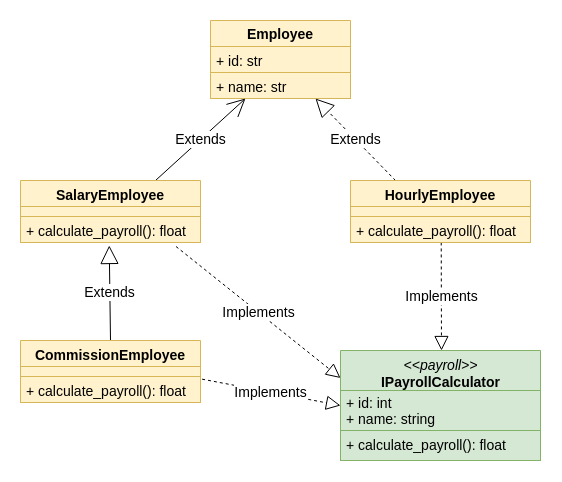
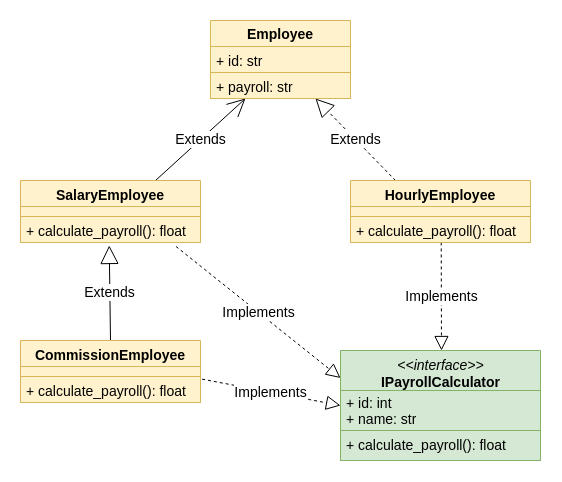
- <mxCell id="4" value="+ name: str" style="text;strokeColor=#d6b656;fillColor=#fff2cc;align=left;verticalAlign=top;spacingLeft=4;spacingRight=4;overflow=hidden;rotatable=0;points=[[0,0.5],[1,0.5]];portConstraint=eastwest;fontSize=14;" parent="2" vertex="1"><mxGeometry y="52" width="140" height="26" as="geometry" /></mxCell>
+ <mxCell id="4" value="+ payroll: str" style="text;strokeColor=#d6b656;fillColor=#fff2cc;align=left;verticalAlign=top;spacingLeft=4;spacingRight=4;overflow=hidden;rotatable=0;points=[[0,0.5],[1,0.5]];portConstraint=eastwest;fontSize=14;" parent="2" vertex="1"><mxGeometry y="52" width="140" height="26" as="geometry" /></mxCell>
- <mxCell id="20" value="&lt;i style=&quot;font-size: 14px;&quot;&gt;&amp;lt;&amp;lt;payroll&amp;gt;&amp;gt;&lt;/i&gt;&lt;br style=&quot;font-size: 14px;&quot;&gt;&lt;b style=&quot;font-size: 14px;&quot;&gt;IPayrollCalculator&lt;/b&gt;" style="swimlane;fontStyle=0;align=center;verticalAlign=top;childLayout=stackLayout;horizontal=1;startSize=40;horizontalStack=0;resizeParent=1;resizeParentMax=0;resizeLast=0;collapsible=0;marginBottom=0;html=1;fillColor=#d5e8d4;strokeColor=#82b366;fontSize=14;spacingBottom=2;" parent="1" vertex="1"><mxGeometry x="340" y="350" width="200" height="110" as="geometry" /></mxCell>
+ <mxCell id="20" value="&lt;i style=&quot;font-size: 14px;&quot;&gt;&amp;lt;&amp;lt;interface&amp;gt;&amp;gt;&lt;/i&gt;&lt;br style=&quot;font-size: 14px;&quot;&gt;&lt;b style=&quot;font-size: 14px;&quot;&gt;IPayrollCalculator&lt;/b&gt;" style="swimlane;fontStyle=0;align=center;verticalAlign=top;childLayout=stackLayout;horizontal=1;startSize=40;horizontalStack=0;resizeParent=1;resizeParentMax=0;resizeLast=0;collapsible=0;marginBottom=0;html=1;fillColor=#d5e8d4;strokeColor=#82b366;fontSize=14;spacingBottom=2;" parent="1" vertex="1"><mxGeometry x="340" y="350" width="200" height="110" as="geometry" /></mxCell>
- <mxCell id="21" value="+ id: int&lt;br style=&quot;font-size: 14px;&quot;&gt;+ name: string" style="text;html=1;strokeColor=#82b366;fillColor=#d5e8d4;align=left;verticalAlign=middle;spacingLeft=4;spacingRight=4;overflow=hidden;rotatable=0;points=[[0,0.5],[1,0.5]];portConstraint=eastwest;fontSize=14;spacingBottom=2;spacingTop=2;" parent="20" vertex="1"><mxGeometry y="40" width="200" height="40" as="geometry" /></mxCell>
+ <mxCell id="21" value="+ id: int&lt;br style=&quot;font-size: 14px;&quot;&gt;+ name: str" style="text;html=1;strokeColor=#82b366;fillColor=#d5e8d4;align=left;verticalAlign=middle;spacingLeft=4;spacingRight=4;overflow=hidden;rotatable=0;points=[[0,0.5],[1,0.5]];portConstraint=eastwest;fontSize=14;spacingBottom=2;spacingTop=2;" parent="20" vertex="1"><mxGeometry y="40" width="200" height="40" as="geometry" /></mxCell>
